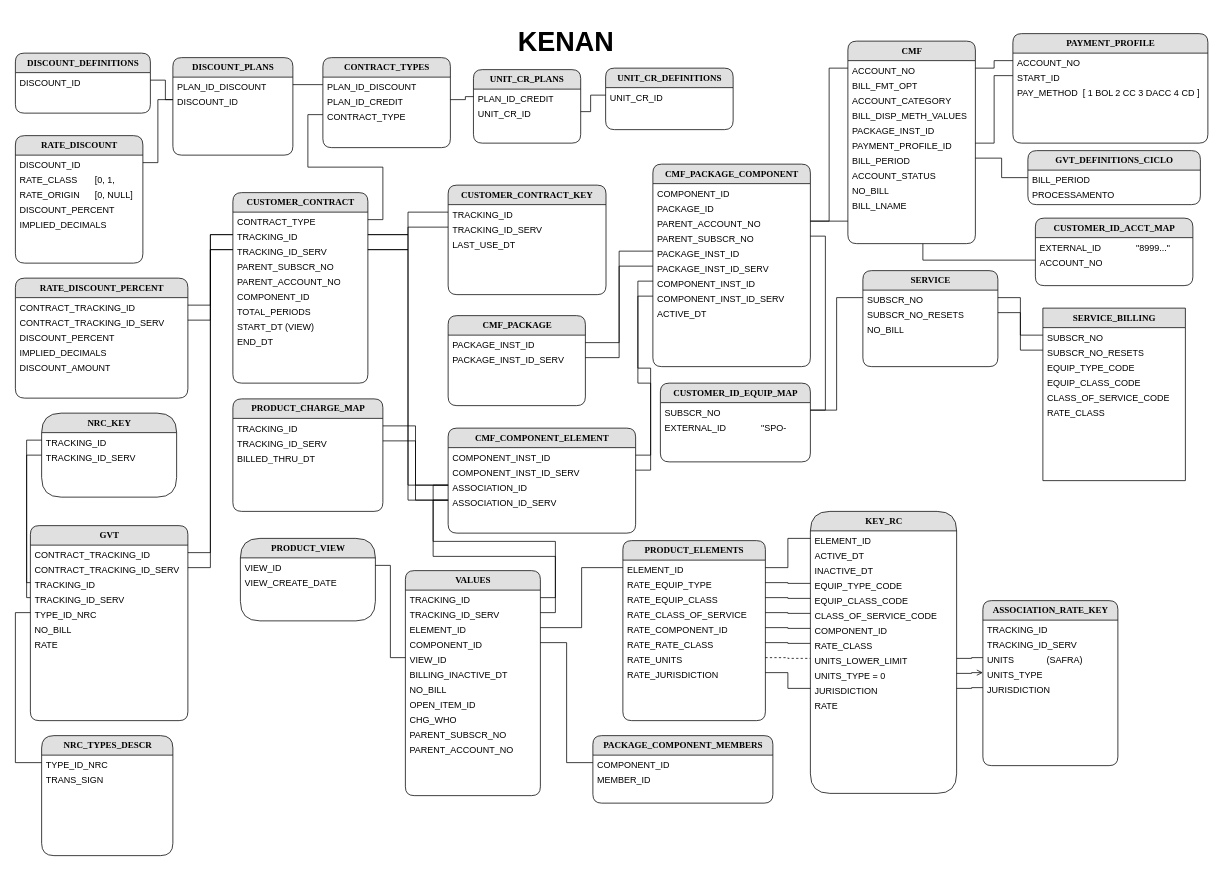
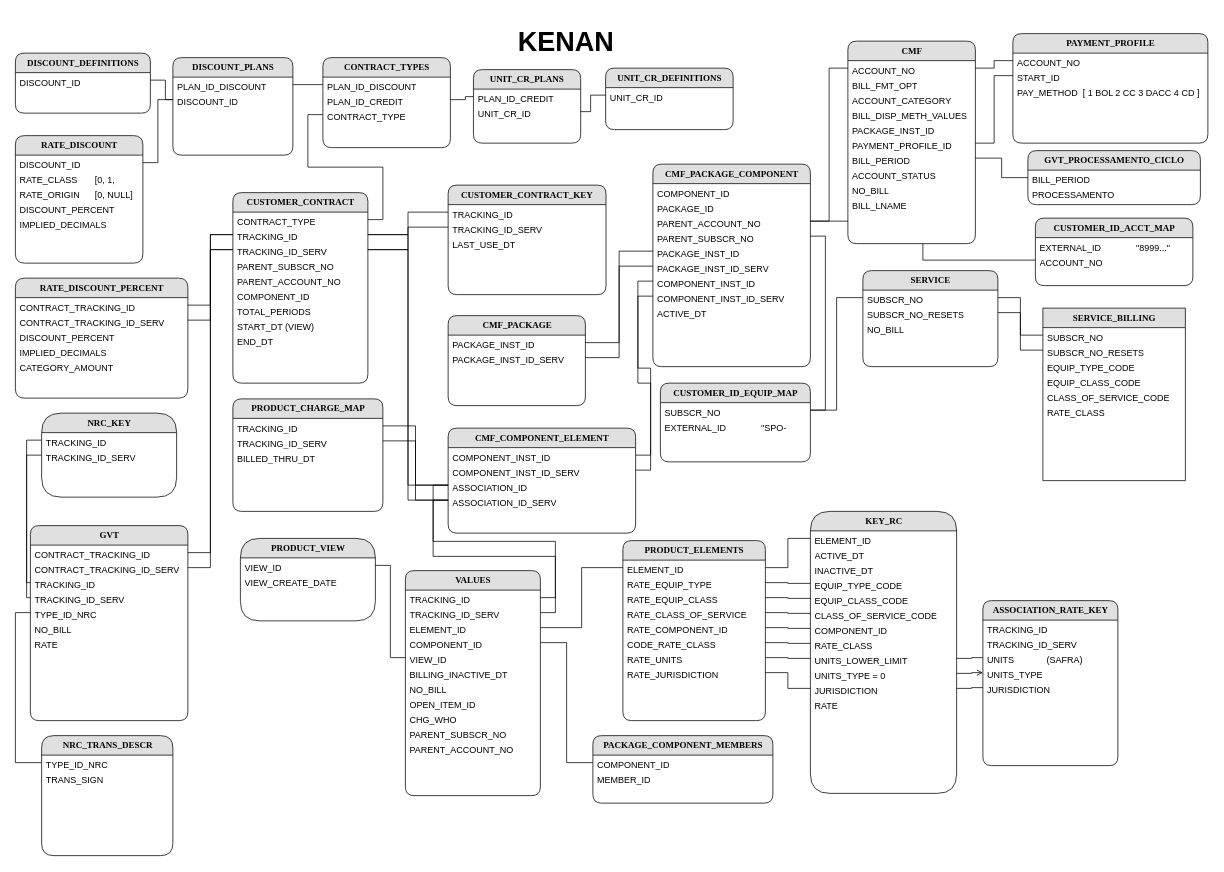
- <mxCell id="196" value="&lt;b style=&quot;font-size: 12px;&quot;&gt;GVT_DEFINITIONS_CICLO&lt;/b&gt;" style="swimlane;html=1;fontStyle=0;childLayout=stackLayout;horizontal=1;startSize=26;fillColor=#e0e0e0;horizontalStack=0;resizeParent=1;resizeLast=0;collapsible=1;marginBottom=0;swimlaneFillColor=#ffffff;align=center;rounded=1;shadow=0;comic=0;labelBackgroundColor=none;strokeWidth=1;fontFamily=Verdana;fontSize=12;" parent="1" vertex="1"><mxGeometry x="1370" y="200" width="230" height="72" as="geometry" /></mxCell>
+ <mxCell id="196" value="&lt;b style=&quot;font-size: 12px;&quot;&gt;GVT_PROCESSAMENTO_CICLO&lt;/b&gt;" style="swimlane;html=1;fontStyle=0;childLayout=stackLayout;horizontal=1;startSize=26;fillColor=#e0e0e0;horizontalStack=0;resizeParent=1;resizeLast=0;collapsible=1;marginBottom=0;swimlaneFillColor=#ffffff;align=center;rounded=1;shadow=0;comic=0;labelBackgroundColor=none;strokeWidth=1;fontFamily=Verdana;fontSize=12;" parent="1" vertex="1"><mxGeometry x="1370" y="200" width="230" height="72" as="geometry" /></mxCell>
- <mxCell id="175" value="DISCOUNT_AMOUNT" style="text;html=1;strokeColor=none;fillColor=none;spacingLeft=4;spacingRight=4;whiteSpace=wrap;overflow=hidden;rotatable=0;points=[[0,0.5],[1,0.5]];portConstraint=eastwest;fontSize=12;" parent="170" vertex="1"><mxGeometry y="106" width="230" height="20" as="geometry" /></mxCell>
+ <mxCell id="175" value="CATEGORY_AMOUNT" style="text;html=1;strokeColor=none;fillColor=none;spacingLeft=4;spacingRight=4;whiteSpace=wrap;overflow=hidden;rotatable=0;points=[[0,0.5],[1,0.5]];portConstraint=eastwest;fontSize=12;" parent="170" vertex="1"><mxGeometry y="106" width="230" height="20" as="geometry" /></mxCell>
- <mxCell id="59" value="RATE_RATE_CLASS" style="text;html=1;strokeColor=none;fillColor=none;spacingLeft=4;spacingRight=4;whiteSpace=wrap;overflow=hidden;rotatable=0;points=[[0,0.5],[1,0.5]];portConstraint=eastwest;fontSize=12;" parent="53" vertex="1"><mxGeometry y="126" width="190" height="20" as="geometry" /></mxCell>
+ <mxCell id="59" value="CODE_RATE_CLASS" style="text;html=1;strokeColor=none;fillColor=none;spacingLeft=4;spacingRight=4;whiteSpace=wrap;overflow=hidden;rotatable=0;points=[[0,0.5],[1,0.5]];portConstraint=eastwest;fontSize=12;" parent="53" vertex="1"><mxGeometry y="126" width="190" height="20" as="geometry" /></mxCell>
- <mxCell id="81" style="edgeStyle=orthogonalEdgeStyle;rounded=0;orthogonalLoop=1;jettySize=auto;html=1;endArrow=none;endFill=0;fontSize=12;dashed=1;" parent="1" source="60" target="71" edge="1"><mxGeometry relative="1" as="geometry" /></mxCell>
+ <mxCell id="81" style="edgeStyle=orthogonalEdgeStyle;rounded=0;orthogonalLoop=1;jettySize=auto;html=1;endArrow=none;endFill=0;fontSize=12;" parent="1" source="60" target="71" edge="1"><mxGeometry relative="1" as="geometry" /></mxCell>
- <mxCell id="131" value="&lt;b style=&quot;font-size: 12px;&quot;&gt;NRC_TYPES_DESCR&lt;/b&gt;" style="swimlane;html=1;fontStyle=0;childLayout=stackLayout;horizontal=1;startSize=26;fillColor=#e0e0e0;horizontalStack=0;resizeParent=1;resizeLast=0;collapsible=1;marginBottom=0;swimlaneFillColor=#ffffff;align=center;rounded=1;shadow=0;comic=0;labelBackgroundColor=none;strokeWidth=1;fontFamily=Verdana;fontSize=12;arcSize=21;" parent="1" vertex="1"><mxGeometry x="55" y="980" width="175" height="160" as="geometry" /></mxCell>
+ <mxCell id="131" value="&lt;b style=&quot;font-size: 12px;&quot;&gt;NRC_TRANS_DESCR&lt;/b&gt;" style="swimlane;html=1;fontStyle=0;childLayout=stackLayout;horizontal=1;startSize=26;fillColor=#e0e0e0;horizontalStack=0;resizeParent=1;resizeLast=0;collapsible=1;marginBottom=0;swimlaneFillColor=#ffffff;align=center;rounded=1;shadow=0;comic=0;labelBackgroundColor=none;strokeWidth=1;fontFamily=Verdana;fontSize=12;arcSize=21;" parent="1" vertex="1"><mxGeometry x="55" y="980" width="175" height="160" as="geometry" /></mxCell>
